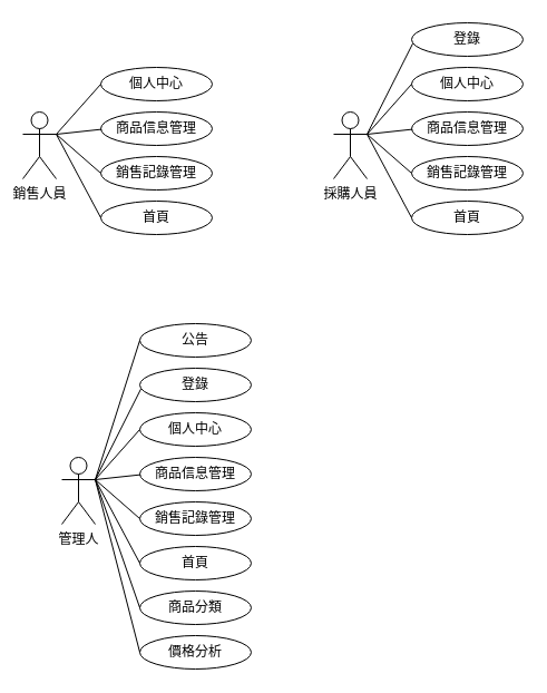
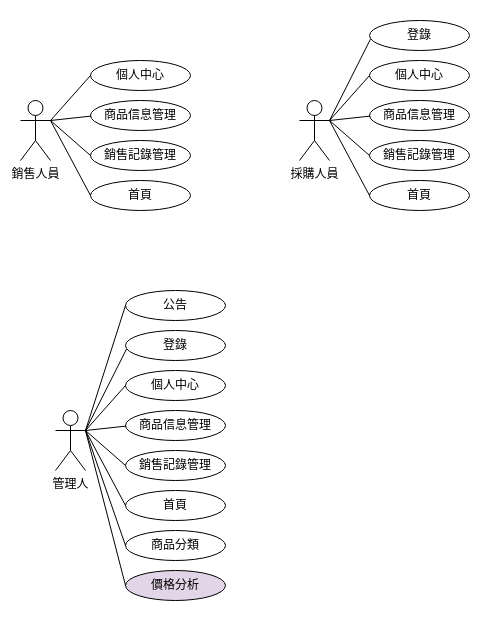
- <mxCell id="35" value="價格分析" style="ellipse;whiteSpace=wrap;html=1;" vertex="1" parent="1"><mxGeometry x="125" y="570" width="100" height="30" as="geometry" /></mxCell>
+ <mxCell id="35" value="價格分析" style="ellipse;whiteSpace=wrap;html=1;fillColor=#e1d5e7;" vertex="1" parent="1"><mxGeometry x="125" y="570" width="100" height="30" as="geometry" /></mxCell>
